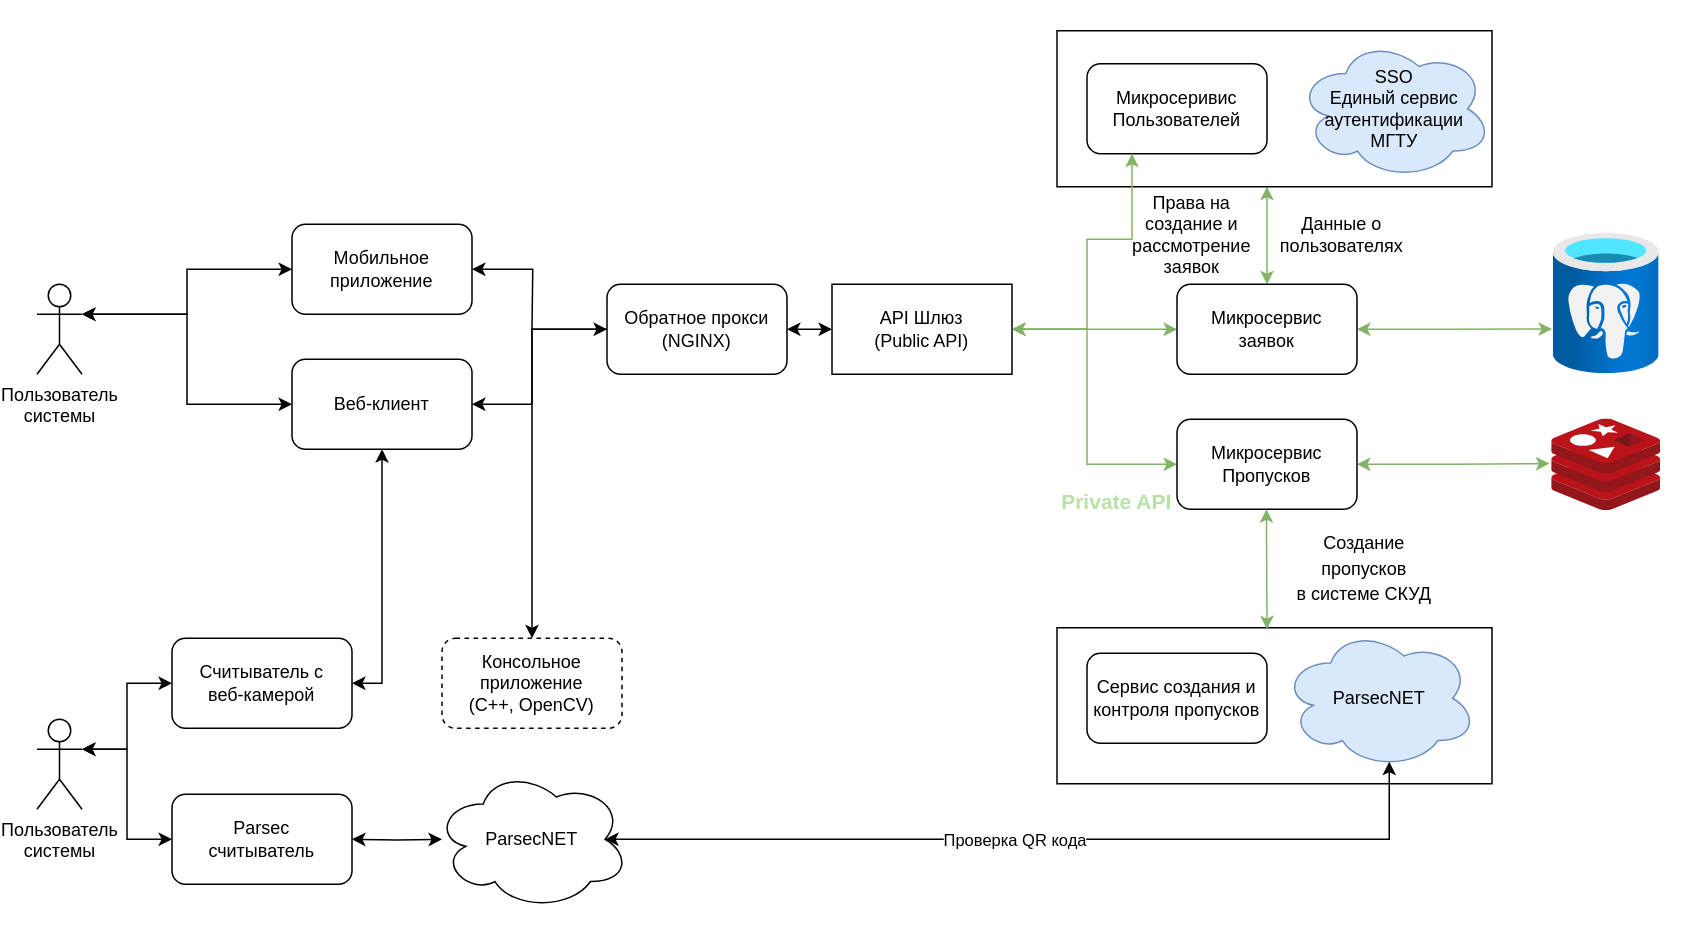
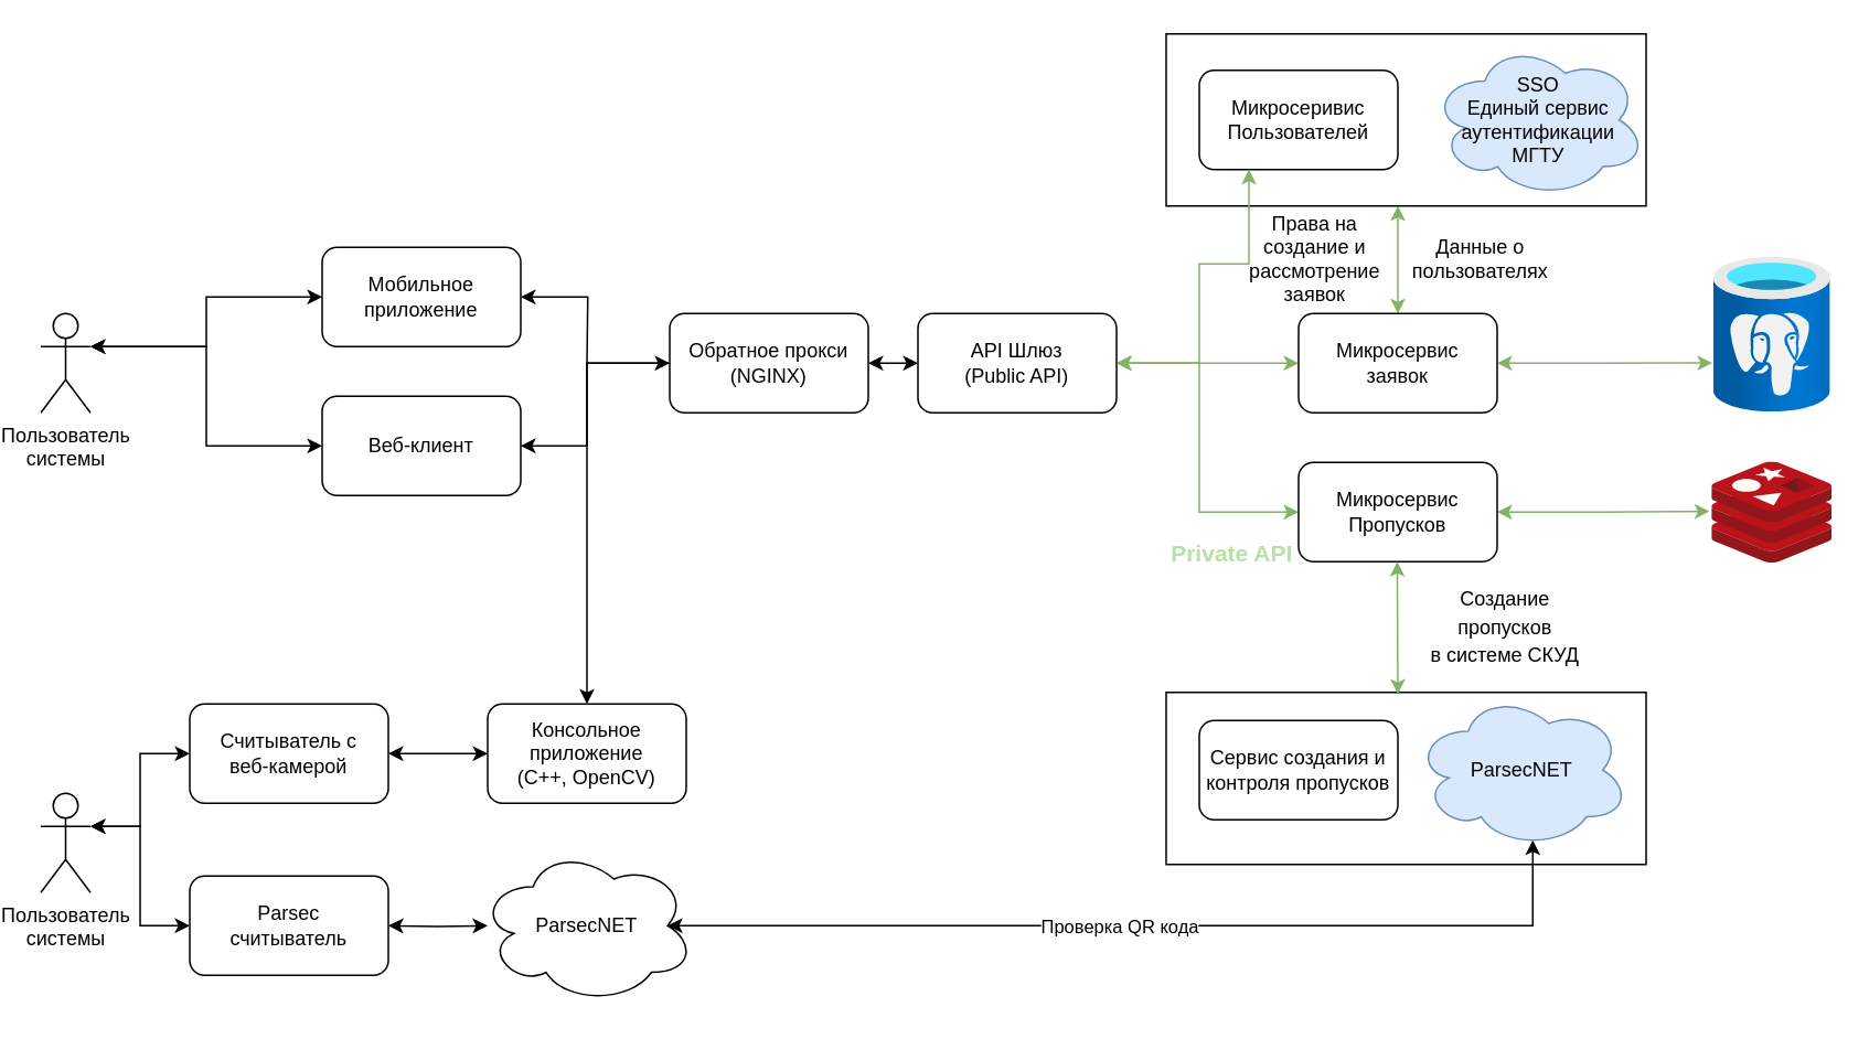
- <mxCell id="8" value="API Шлюз&lt;br&gt;(Public API)" style="whiteSpace=wrap;html=1;rounded=0;" parent="1" vertex="1"><mxGeometry x="550" y="189" width="120" height="60" as="geometry" /></mxCell>
+ <mxCell id="8" value="API Шлюз&lt;br&gt;(Public API)" style="rounded=1;whiteSpace=wrap;html=1;" parent="1" vertex="1"><mxGeometry x="550" y="189" width="120" height="60" as="geometry" /></mxCell>
- <mxCell id="5" style="edgeStyle=orthogonalEdgeStyle;rounded=0;orthogonalLoop=1;jettySize=auto;html=1;startArrow=classic;startFill=1;strokeWidth=1;exitX=1;exitY=0.5;exitDx=0;exitDy=0;" parent="1" source="20" target="11" edge="1"><mxGeometry relative="1" as="geometry"><mxPoint x="220.78" y="455" as="targetPoint" /><mxPoint x="180" y="455" as="sourcePoint" /></mxGeometry></mxCell>
+ <mxCell id="5" style="edgeStyle=orthogonalEdgeStyle;rounded=0;orthogonalLoop=1;jettySize=auto;html=1;startArrow=classic;startFill=1;strokeWidth=1;entryX=0;entryY=0.5;entryDx=0;entryDy=0;exitX=1;exitY=0.5;exitDx=0;exitDy=0;" parent="1" source="20" target="16" edge="1"><mxGeometry relative="1" as="geometry"><mxPoint x="220.78" y="455" as="targetPoint" /><mxPoint x="180" y="455" as="sourcePoint" /></mxGeometry></mxCell>
- <mxCell id="16" value="Консольное приложение&lt;br&gt;(C++, OpenCV)" style="rounded=1;whiteSpace=wrap;html=1;dashed=1;" parent="1" vertex="1"><mxGeometry x="290" y="425" width="120" height="60" as="geometry" /></mxCell>
+ <mxCell id="16" value="Консольное приложение&lt;br&gt;(C++, OpenCV)" style="rounded=1;whiteSpace=wrap;html=1;" parent="1" vertex="1"><mxGeometry x="290" y="425" width="120" height="60" as="geometry" /></mxCell>
